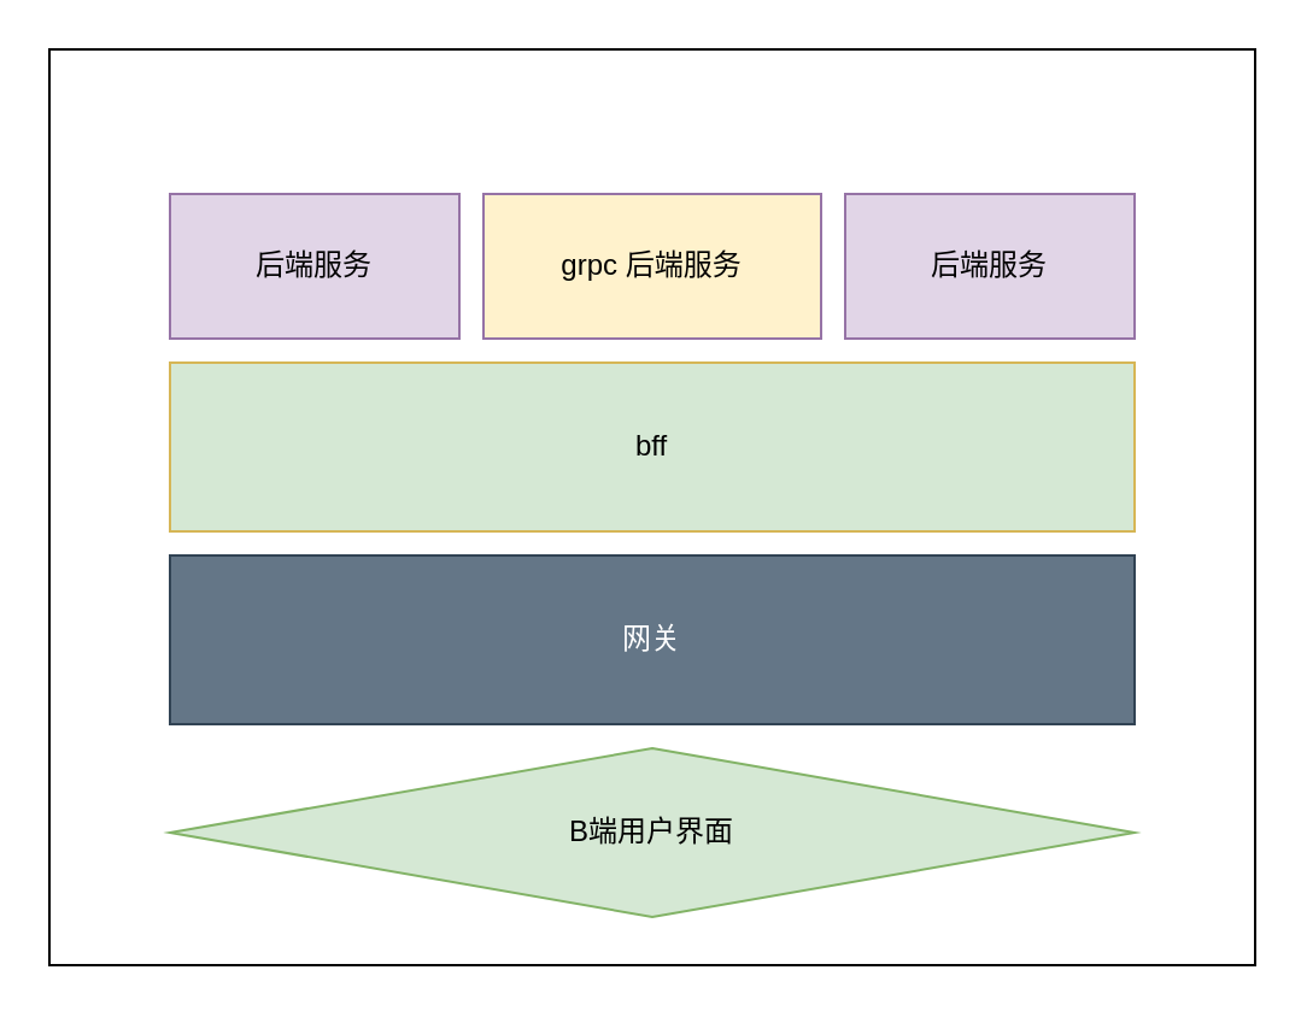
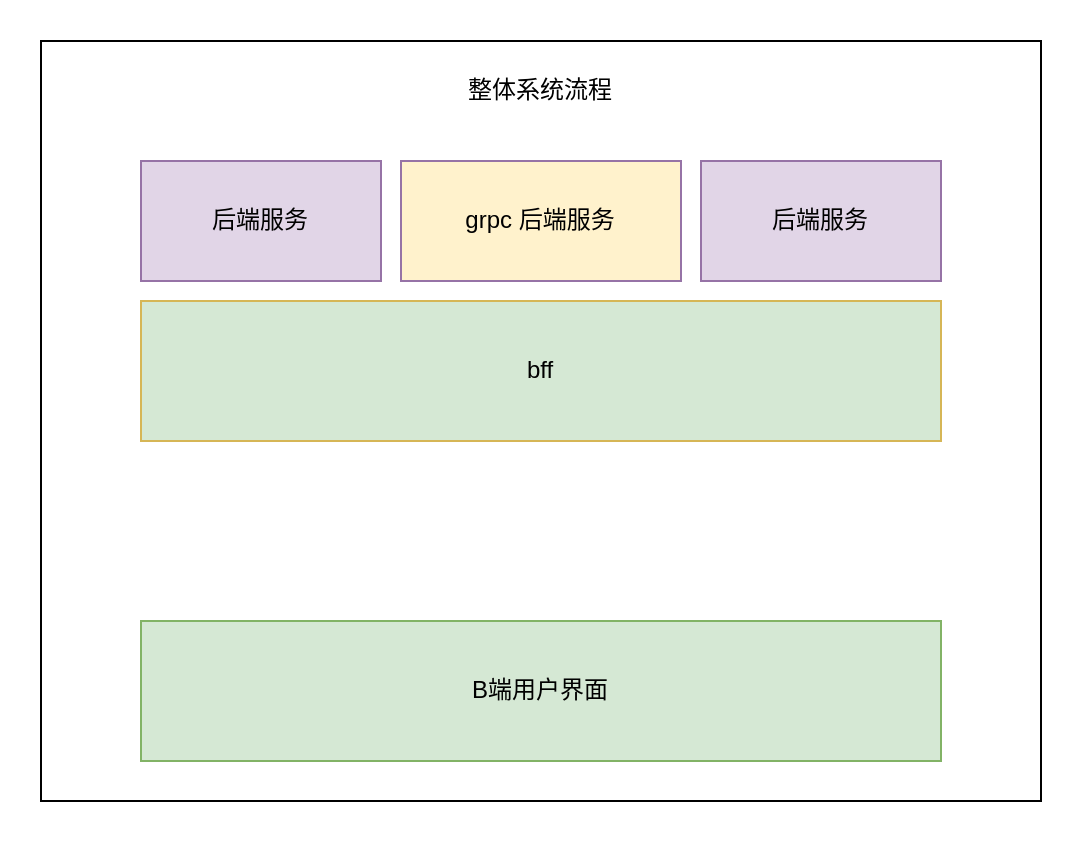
+ <mxCell id="12" value="整体系统流程" style="text;html=1;align=center;verticalAlign=middle;whiteSpace=wrap;rounded=0;" vertex="1" parent="4"><mxGeometry x="155" width="90" height="30" as="geometry" /></mxCell>
- <mxCell id="11" value="网关" style="rounded=0;whiteSpace=wrap;html=1;fillColor=#647687;strokeColor=#314354;fontColor=#ffffff;" vertex="1" parent="5"><mxGeometry y="150" width="400" height="70" as="geometry" /></mxCell>
- <mxCell id="7" value="B端用户界面" style="rhombus;whiteSpace=wrap;html=1;fillColor=#d5e8d4;strokeColor=#82b366;" vertex="1" parent="5"><mxGeometry y="230" width="400" height="70" as="geometry" /></mxCell>
+ <mxCell id="7" value="B端用户界面" style="rounded=0;whiteSpace=wrap;html=1;fillColor=#d5e8d4;strokeColor=#82b366;" vertex="1" parent="5"><mxGeometry y="230" width="400" height="70" as="geometry" /></mxCell>
